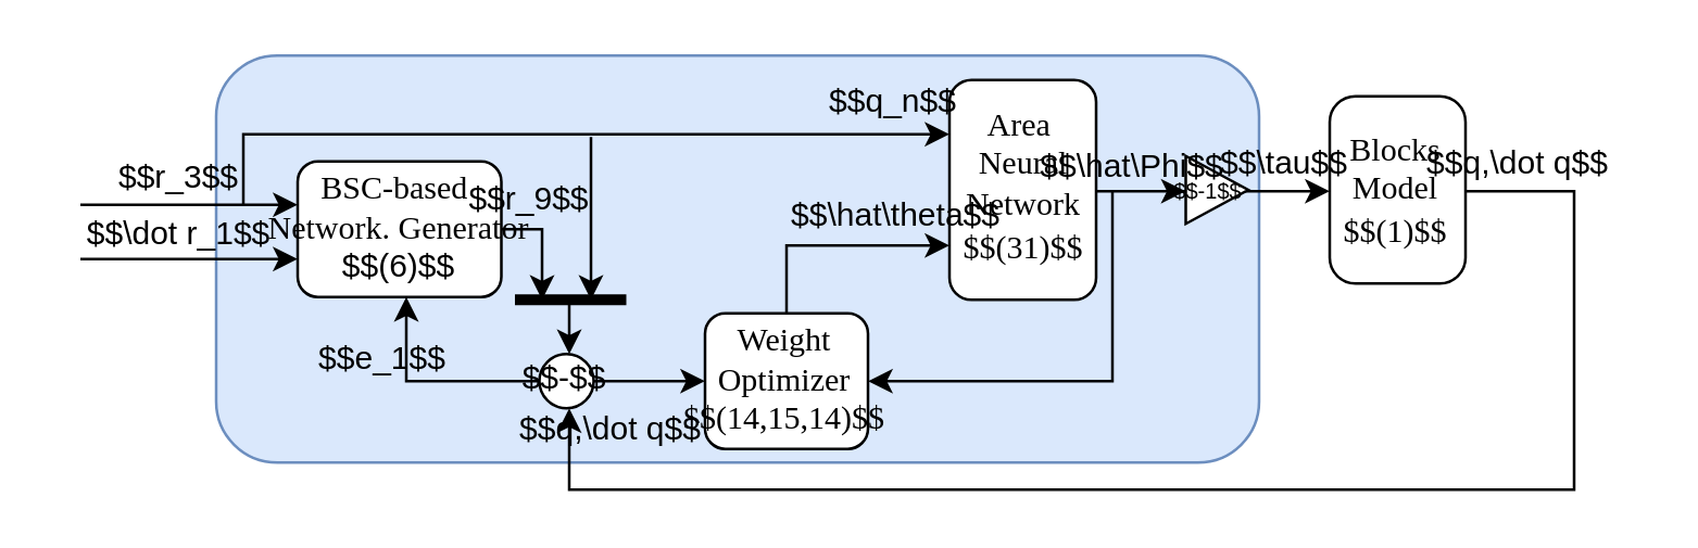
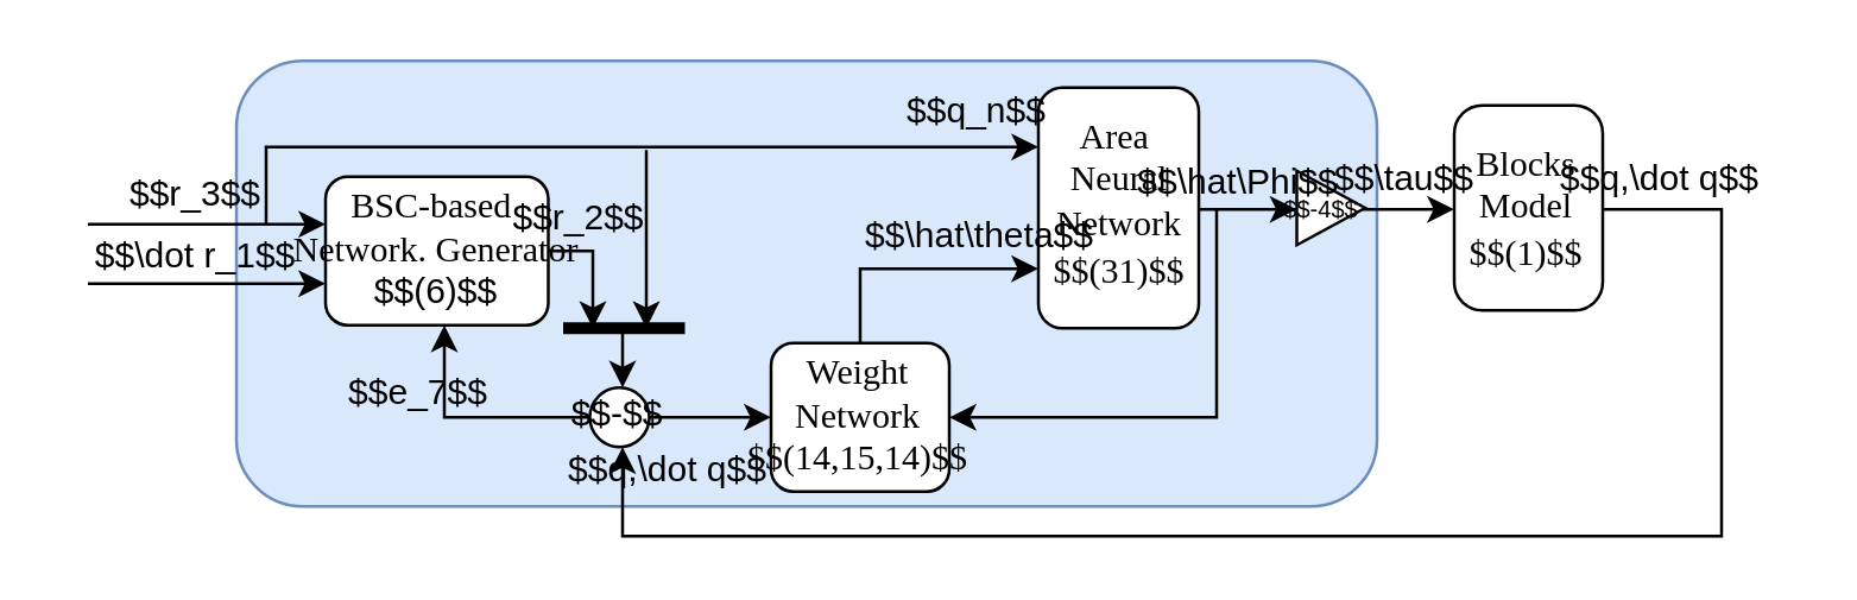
- <mxCell id="33" value="$$-1$$" style="text;html=1;align=center;verticalAlign=middle;resizable=0;points=[];autosize=1;strokeColor=none;fillColor=none;fontSize=8;" parent="25" vertex="1"><mxGeometry x="419" y="60" width="50" height="20" as="geometry" /></mxCell>
+ <mxCell id="33" value="$$-4$$" style="text;html=1;align=center;verticalAlign=middle;resizable=0;points=[];autosize=1;strokeColor=none;fillColor=none;fontSize=8;" parent="25" vertex="1"><mxGeometry x="419" y="60" width="50" height="20" as="geometry" /></mxCell>
- <mxCell id="30" value="$$r_9$$" style="text;html=1;align=center;verticalAlign=middle;resizable=0;points=[];autosize=1;strokeColor=none;fillColor=none;" parent="25" vertex="1"><mxGeometry x="159" y="58" width="70" height="30" as="geometry" /></mxCell>
+ <mxCell id="30" value="$$r_2$$" style="text;html=1;align=center;verticalAlign=middle;resizable=0;points=[];autosize=1;strokeColor=none;fillColor=none;" parent="25" vertex="1"><mxGeometry x="159" y="58" width="70" height="30" as="geometry" /></mxCell>
- <mxCell id="29" value="$$e_1$$" style="text;html=1;align=center;verticalAlign=middle;resizable=0;points=[];autosize=1;strokeColor=none;fillColor=none;" parent="25" vertex="1"><mxGeometry x="105" y="117" width="70" height="30" as="geometry" /></mxCell>
+ <mxCell id="29" value="$$e_7$$" style="text;html=1;align=center;verticalAlign=middle;resizable=0;points=[];autosize=1;strokeColor=none;fillColor=none;" parent="25" vertex="1"><mxGeometry x="105" y="117" width="70" height="30" as="geometry" /></mxCell>
- <mxCell id="38" value="Weight&lt;div&gt;Optimizer&lt;/div&gt;" style="text;html=1;align=center;verticalAlign=middle;resizable=0;points=[];autosize=1;strokeColor=none;fillColor=none;fontFamily=Times New Roman;" parent="37" vertex="1"><mxGeometry x="253" y="112" width="70" height="40" as="geometry" /></mxCell>
+ <mxCell id="38" value="Weight&lt;div&gt;Network&lt;/div&gt;" style="text;html=1;align=center;verticalAlign=middle;resizable=0;points=[];autosize=1;strokeColor=none;fillColor=none;fontFamily=Times New Roman;" parent="37" vertex="1"><mxGeometry x="253" y="112" width="70" height="40" as="geometry" /></mxCell>
